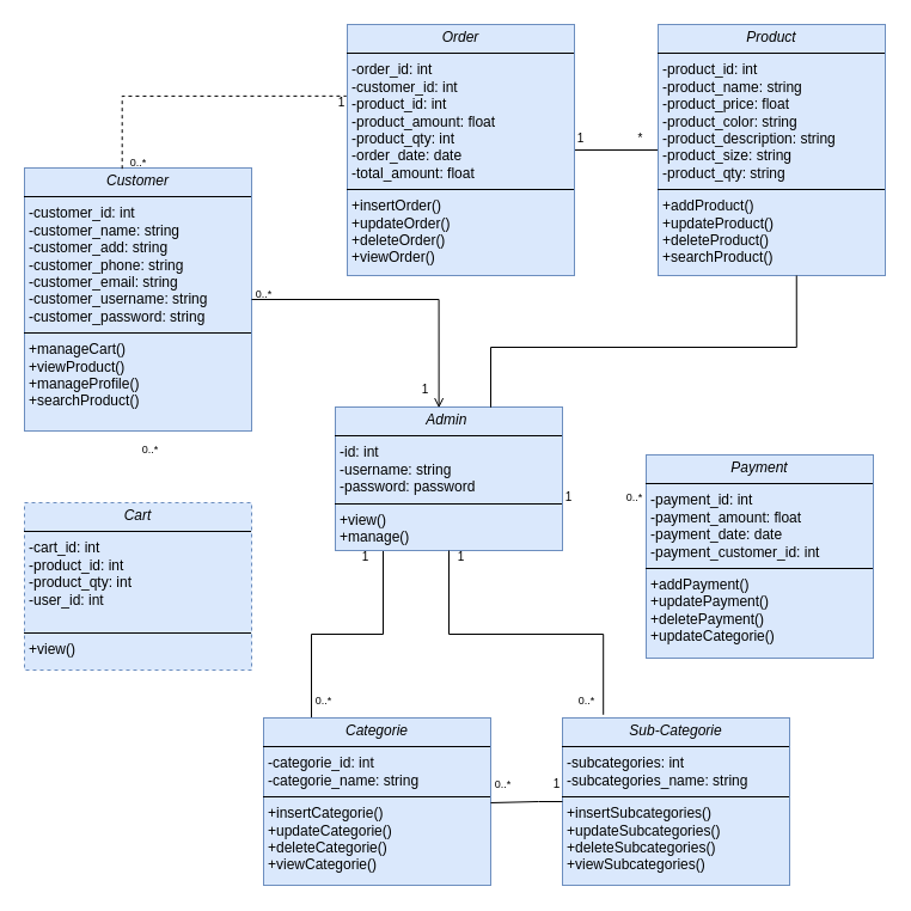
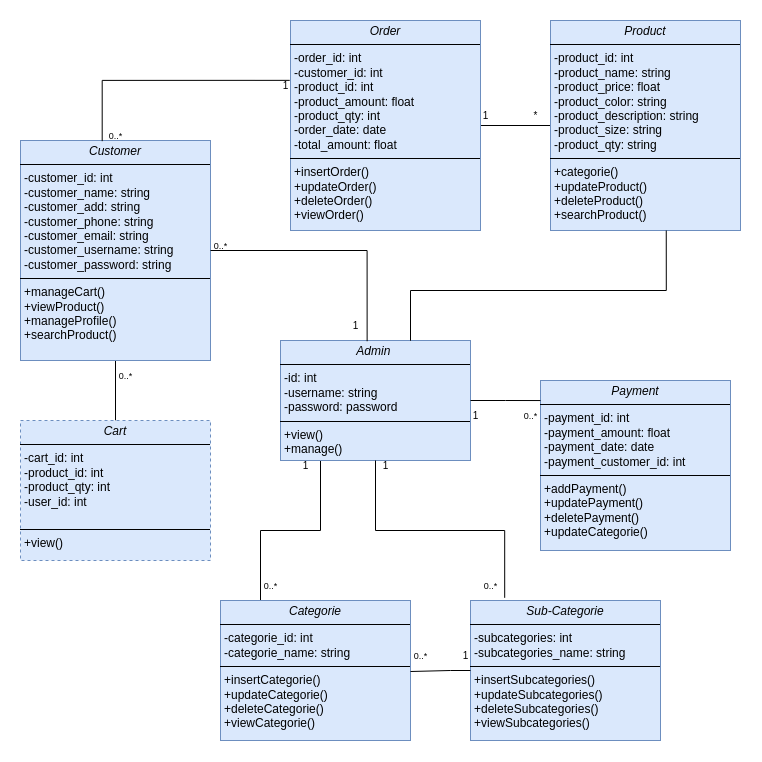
- <mxCell id="13" style="edgeStyle=orthogonalEdgeStyle;rounded=0;orthogonalLoop=1;jettySize=auto;html=1;entryX=-0.004;entryY=0.285;entryDx=0;entryDy=0;entryPerimeter=0;startArrow=none;startFill=0;endArrow=none;endFill=0;exitX=0.43;exitY=0.003;exitDx=0;exitDy=0;exitPerimeter=0;dashed=1;" edge="1" parent="1" source="3" target="6"><mxGeometry relative="1" as="geometry"><mxPoint x="110" y="70" as="sourcePoint" /></mxGeometry></mxCell>
+ <mxCell id="13" style="edgeStyle=orthogonalEdgeStyle;rounded=0;orthogonalLoop=1;jettySize=auto;html=1;entryX=-0.004;entryY=0.285;entryDx=0;entryDy=0;entryPerimeter=0;startArrow=none;startFill=0;endArrow=none;endFill=0;exitX=0.43;exitY=0.003;exitDx=0;exitDy=0;exitPerimeter=0;" edge="1" parent="1" source="3" target="6"><mxGeometry relative="1" as="geometry"><mxPoint x="110" y="70" as="sourcePoint" /></mxGeometry></mxCell>
- <mxCell id="7" value="&lt;p style=&quot;margin:0px;margin-top:4px;text-align:center;&quot;&gt;&lt;span style=&quot;text-wrap-mode: nowrap;&quot;&gt;&lt;i&gt;Product&lt;/i&gt;&lt;/span&gt;&lt;/p&gt;&lt;hr size=&quot;1&quot; style=&quot;border-style:solid;&quot;&gt;&lt;p style=&quot;margin:0px;margin-left:4px;&quot;&gt;&lt;span style=&quot;text-wrap-mode: nowrap;&quot;&gt;-product_id: int&lt;/span&gt;&lt;/p&gt;&lt;p style=&quot;margin:0px;margin-left:4px;&quot;&gt;&lt;span style=&quot;text-wrap-mode: nowrap;&quot;&gt;-product_name: string&lt;/span&gt;&lt;/p&gt;&lt;p style=&quot;margin:0px;margin-left:4px;&quot;&gt;&lt;span style=&quot;text-wrap-mode: nowrap;&quot;&gt;-product_price: float&amp;nbsp;&lt;/span&gt;&lt;/p&gt;&lt;p style=&quot;margin:0px;margin-left:4px;&quot;&gt;&lt;span style=&quot;text-wrap-mode: nowrap;&quot;&gt;-product_color: string&lt;/span&gt;&lt;/p&gt;&lt;p style=&quot;margin:0px;margin-left:4px;&quot;&gt;&lt;span style=&quot;text-wrap-mode: nowrap;&quot;&gt;-product_description: string&lt;/span&gt;&lt;/p&gt;&lt;p style=&quot;margin:0px;margin-left:4px;&quot;&gt;&lt;span style=&quot;text-wrap-mode: nowrap;&quot;&gt;-product_size: string&lt;/span&gt;&lt;/p&gt;&lt;p style=&quot;margin:0px;margin-left:4px;&quot;&gt;&lt;span style=&quot;text-wrap-mode: nowrap;&quot;&gt;-product_qty: string&lt;/span&gt;&lt;/p&gt;&lt;hr size=&quot;1&quot; style=&quot;border-style:solid;&quot;&gt;&lt;p style=&quot;margin:0px;margin-left:4px;&quot;&gt;+addProduct()&lt;/p&gt;&lt;p style=&quot;margin:0px;margin-left:4px;&quot;&gt;+updateProduct()&lt;/p&gt;&lt;p style=&quot;margin:0px;margin-left:4px;&quot;&gt;+deleteProduct()&lt;/p&gt;&lt;p style=&quot;margin:0px;margin-left:4px;&quot;&gt;+searchProduct()&lt;/p&gt;&lt;p style=&quot;margin:0px;margin-left:4px;&quot;&gt;&lt;br&gt;&lt;/p&gt;" style="verticalAlign=top;align=left;overflow=fill;html=1;whiteSpace=wrap;fillColor=#dae8fc;strokeColor=#6c8ebf;" vertex="1" parent="1"><mxGeometry x="550" y="20" width="190" height="210" as="geometry" /></mxCell>
+ <mxCell id="7" value="&lt;p style=&quot;margin:0px;margin-top:4px;text-align:center;&quot;&gt;&lt;span style=&quot;text-wrap-mode: nowrap;&quot;&gt;&lt;i&gt;Product&lt;/i&gt;&lt;/span&gt;&lt;/p&gt;&lt;hr size=&quot;1&quot; style=&quot;border-style:solid;&quot;&gt;&lt;p style=&quot;margin:0px;margin-left:4px;&quot;&gt;&lt;span style=&quot;text-wrap-mode: nowrap;&quot;&gt;-product_id: int&lt;/span&gt;&lt;/p&gt;&lt;p style=&quot;margin:0px;margin-left:4px;&quot;&gt;&lt;span style=&quot;text-wrap-mode: nowrap;&quot;&gt;-product_name: string&lt;/span&gt;&lt;/p&gt;&lt;p style=&quot;margin:0px;margin-left:4px;&quot;&gt;&lt;span style=&quot;text-wrap-mode: nowrap;&quot;&gt;-product_price: float&amp;nbsp;&lt;/span&gt;&lt;/p&gt;&lt;p style=&quot;margin:0px;margin-left:4px;&quot;&gt;&lt;span style=&quot;text-wrap-mode: nowrap;&quot;&gt;-product_color: string&lt;/span&gt;&lt;/p&gt;&lt;p style=&quot;margin:0px;margin-left:4px;&quot;&gt;&lt;span style=&quot;text-wrap-mode: nowrap;&quot;&gt;-product_description: string&lt;/span&gt;&lt;/p&gt;&lt;p style=&quot;margin:0px;margin-left:4px;&quot;&gt;&lt;span style=&quot;text-wrap-mode: nowrap;&quot;&gt;-product_size: string&lt;/span&gt;&lt;/p&gt;&lt;p style=&quot;margin:0px;margin-left:4px;&quot;&gt;&lt;span style=&quot;text-wrap-mode: nowrap;&quot;&gt;-product_qty: string&lt;/span&gt;&lt;/p&gt;&lt;hr size=&quot;1&quot; style=&quot;border-style:solid;&quot;&gt;&lt;p style=&quot;margin:0px;margin-left:4px;&quot;&gt;+categorie()&lt;/p&gt;&lt;p style=&quot;margin:0px;margin-left:4px;&quot;&gt;+updateProduct()&lt;/p&gt;&lt;p style=&quot;margin:0px;margin-left:4px;&quot;&gt;+deleteProduct()&lt;/p&gt;&lt;p style=&quot;margin:0px;margin-left:4px;&quot;&gt;+searchProduct()&lt;/p&gt;&lt;p style=&quot;margin:0px;margin-left:4px;&quot;&gt;&lt;br&gt;&lt;/p&gt;" style="verticalAlign=top;align=left;overflow=fill;html=1;whiteSpace=wrap;fillColor=#dae8fc;strokeColor=#6c8ebf;" vertex="1" parent="1"><mxGeometry x="550" y="20" width="190" height="210" as="geometry" /></mxCell>
- <mxCell id="14" style="edgeStyle=orthogonalEdgeStyle;rounded=0;orthogonalLoop=1;jettySize=auto;html=1;entryX=0.456;entryY=0.006;entryDx=0;entryDy=0;entryPerimeter=0;endArrow=open;endFill=0;" edge="1" parent="1" source="3" target="9"><mxGeometry relative="1" as="geometry" /></mxCell>
+ <mxCell id="14" style="edgeStyle=orthogonalEdgeStyle;rounded=0;orthogonalLoop=1;jettySize=auto;html=1;entryX=0.456;entryY=0.006;entryDx=0;entryDy=0;entryPerimeter=0;endArrow=none;endFill=0;" edge="1" parent="1" source="3" target="9"><mxGeometry relative="1" as="geometry" /></mxCell>
+ <mxCell id="2" style="edgeStyle=orthogonalEdgeStyle;rounded=0;orthogonalLoop=1;jettySize=auto;html=1;entryX=0.5;entryY=0;entryDx=0;entryDy=0;endArrow=none;endFill=0;" edge="1" parent="1" source="3" target="4"><mxGeometry relative="1" as="geometry" /></mxCell>
+ <mxCell id="16" style="edgeStyle=orthogonalEdgeStyle;rounded=0;orthogonalLoop=1;jettySize=auto;html=1;entryX=0;entryY=0.118;entryDx=0;entryDy=0;entryPerimeter=0;endArrow=none;endFill=0;" edge="1" parent="1" source="9" target="10"><mxGeometry relative="1" as="geometry" /></mxCell>
